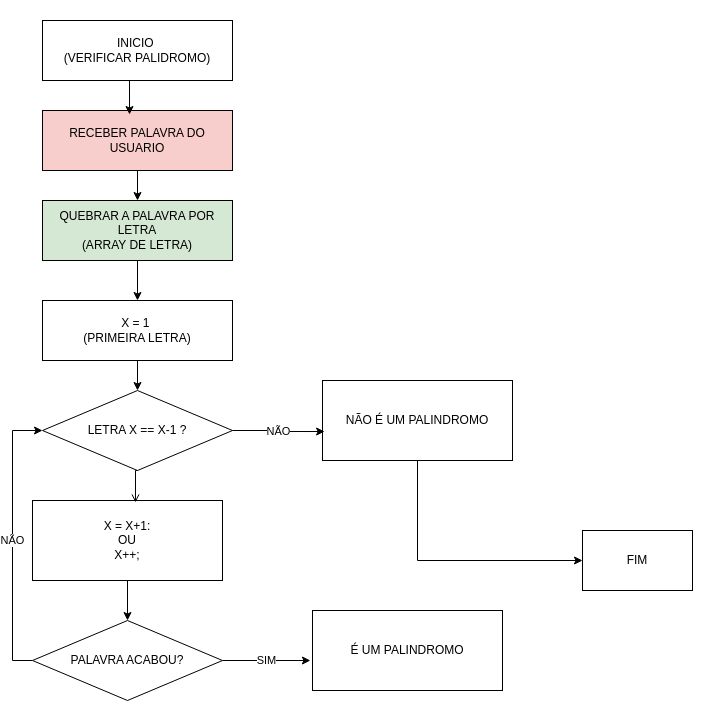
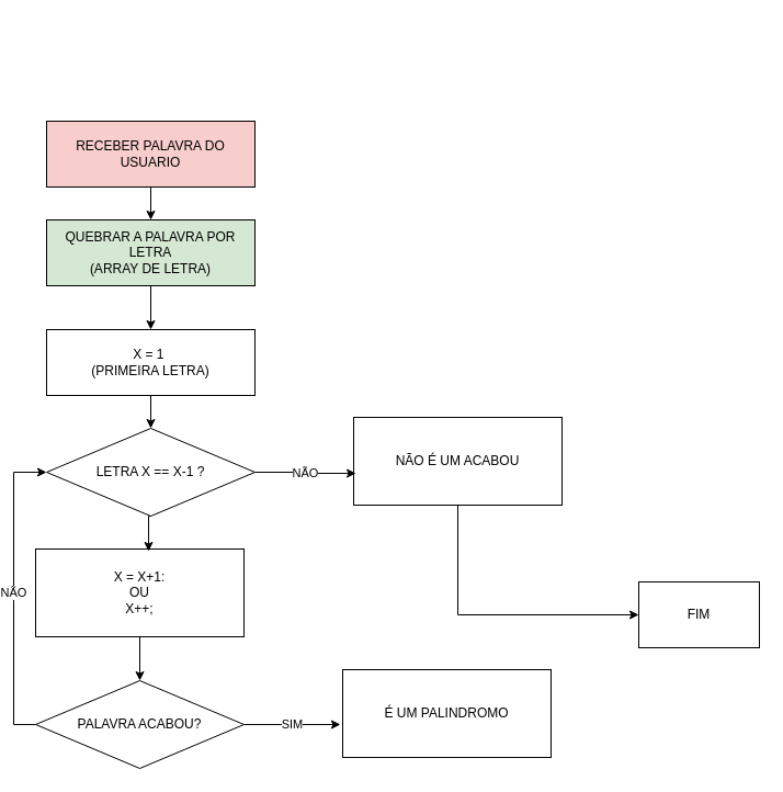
- <mxCell id="2" value="INICIO&amp;nbsp;&lt;div&gt;(VERIFICAR PALIDROMO)&lt;/div&gt;" style="rounded=0;whiteSpace=wrap;html=1;" vertex="1" parent="1"><mxGeometry x="30" width="190" height="60" as="geometry" y="20" /></mxCell>
- <mxCell id="21" style="edgeStyle=orthogonalEdgeStyle;rounded=0;orthogonalLoop=1;jettySize=auto;html=1;exitX=0.5;exitY=1;exitDx=0;exitDy=0;entryX=0.458;entryY=0.067;entryDx=0;entryDy=0;entryPerimeter=0;" edge="1" parent="1" source="2" target="4"><mxGeometry relative="1" as="geometry" /></mxCell>
- <mxCell id="11" value="NÃO É UM PALINDROMO" style="rounded=0;whiteSpace=wrap;html=1;" vertex="1" parent="1"><mxGeometry x="310" y="380" width="190" height="80" as="geometry" /></mxCell>
+ <mxCell id="11" value="NÃO É UM ACABOU" style="rounded=0;whiteSpace=wrap;html=1;" vertex="1" parent="1"><mxGeometry x="310" y="380" width="190" height="80" as="geometry" /></mxCell>
- <mxCell id="18" style="edgeStyle=orthogonalEdgeStyle;rounded=0;orthogonalLoop=1;jettySize=auto;html=1;exitX=0.5;exitY=1;exitDx=0;exitDy=0;entryX=0.542;entryY=0.025;entryDx=0;entryDy=0;entryPerimeter=0;endArrow=open;" edge="1" parent="1" source="9" target="16"><mxGeometry relative="1" as="geometry" /></mxCell>
+ <mxCell id="18" style="edgeStyle=orthogonalEdgeStyle;rounded=0;orthogonalLoop=1;jettySize=auto;html=1;exitX=0.5;exitY=1;exitDx=0;exitDy=0;entryX=0.542;entryY=0.025;entryDx=0;entryDy=0;entryPerimeter=0;" edge="1" parent="1" source="9" target="16"><mxGeometry relative="1" as="geometry" /></mxCell>
